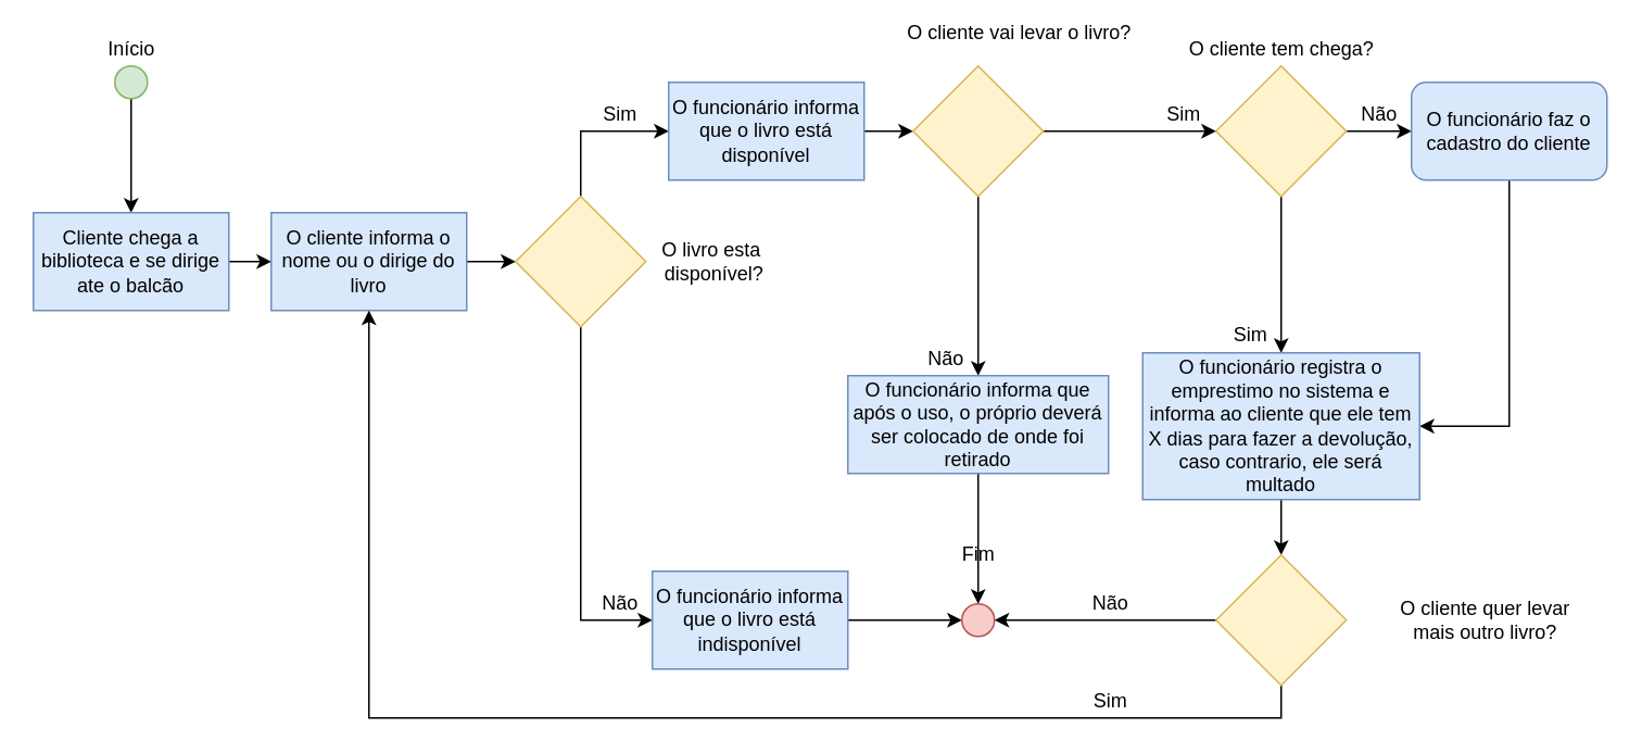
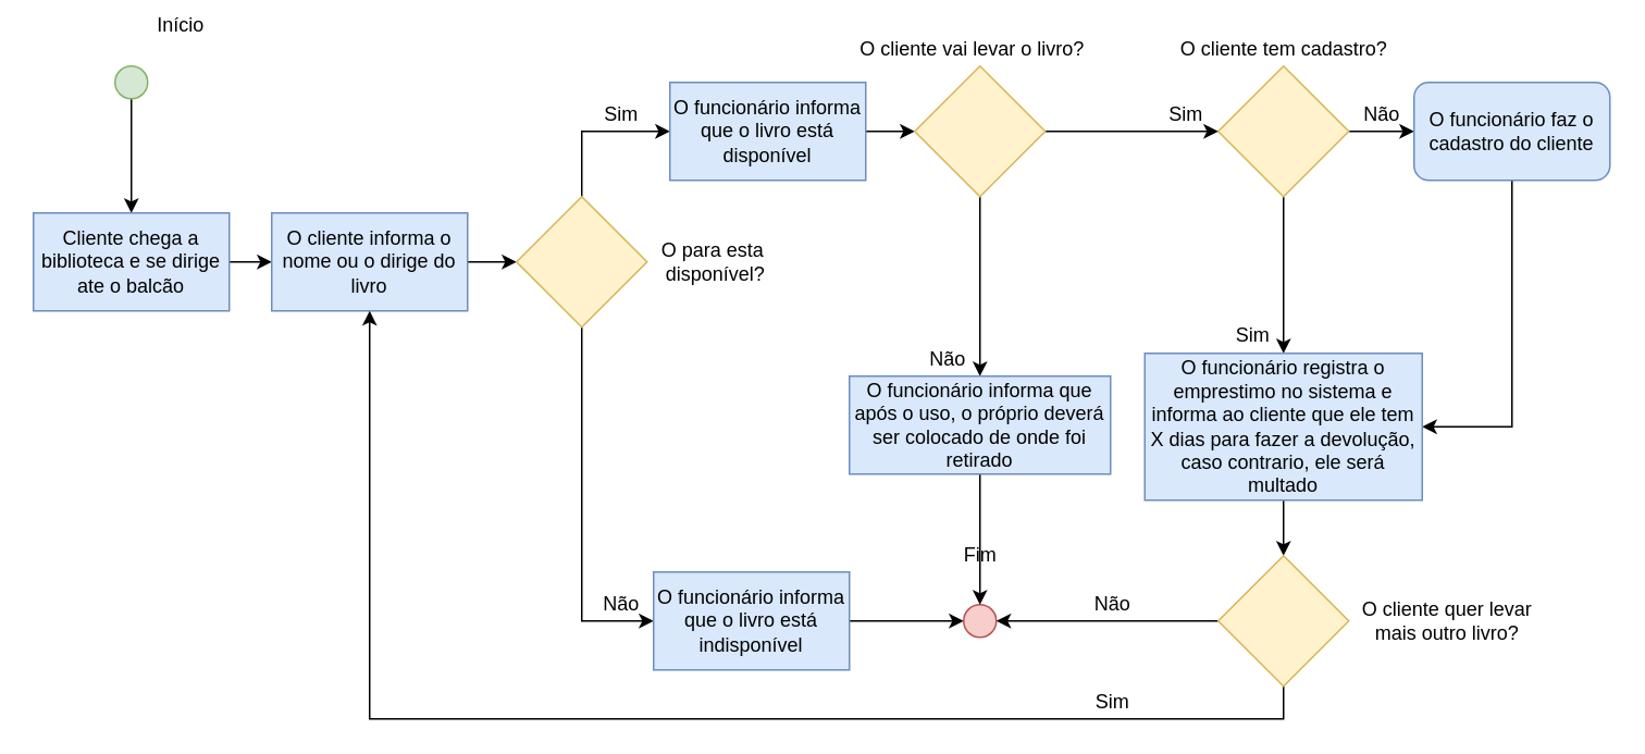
- <mxCell id="31" value="O cliente vai levar o livro?" style="text;html=1;align=center;verticalAlign=middle;resizable=0;points=[];autosize=1;strokeColor=none;" vertex="1" parent="1"><mxGeometry x="550" y="10" width="150" height="20" as="geometry" /></mxCell>
+ <mxCell id="31" value="O cliente vai levar o livro?" style="text;html=1;align=center;verticalAlign=middle;resizable=0;points=[];autosize=1;strokeColor=none;" vertex="1" parent="1"><mxGeometry x="520" y="20" width="150" height="20" as="geometry" /></mxCell>
- <mxCell id="4" value="&lt;font style=&quot;font-size: 12px&quot;&gt;Início&lt;/font&gt;" style="text;html=1;align=center;verticalAlign=middle;resizable=0;points=[];autosize=1;strokeColor=none;" vertex="1" parent="1"><mxGeometry x="60" y="20" width="40" height="20" as="geometry" /></mxCell>
+ <mxCell id="4" value="&lt;font style=&quot;font-size: 12px&quot;&gt;Início&lt;/font&gt;" style="text;html=1;align=center;verticalAlign=middle;resizable=0;points=[];autosize=1;strokeColor=none;" vertex="1" parent="1"><mxGeometry x="90" y="5" width="40" height="20" as="geometry" /></mxCell>
- <mxCell id="7" value="O cliente tem chega?" style="text;html=1;align=center;verticalAlign=middle;resizable=0;points=[];autosize=1;strokeColor=none;" vertex="1" parent="1"><mxGeometry x="716" y="20" width="140" height="20" as="geometry" /></mxCell>
+ <mxCell id="7" value="O cliente tem cadastro?" style="text;html=1;align=center;verticalAlign=middle;resizable=0;points=[];autosize=1;strokeColor=none;" vertex="1" parent="1"><mxGeometry x="716" y="20" width="140" height="20" as="geometry" /></mxCell>
- <mxCell id="13" value="&lt;div&gt;O livro esta&lt;/div&gt;&lt;div&gt;&amp;nbsp;disponível?&lt;/div&gt;" style="text;html=1;align=center;verticalAlign=middle;resizable=0;points=[];autosize=1;strokeColor=none;" vertex="1" parent="1"><mxGeometry x="396" y="145" width="80" height="30" as="geometry" /></mxCell>
+ <mxCell id="13" value="&lt;div&gt;O para esta&lt;/div&gt;&lt;div&gt;&amp;nbsp;disponível?&lt;/div&gt;" style="text;html=1;align=center;verticalAlign=middle;resizable=0;points=[];autosize=1;strokeColor=none;" vertex="1" parent="1"><mxGeometry x="396" y="145" width="80" height="30" as="geometry" /></mxCell>
- <mxCell id="40" value="&lt;div&gt;O cliente quer levar&lt;/div&gt;&lt;div&gt; mais outro livro?&lt;/div&gt;" style="text;html=1;align=center;verticalAlign=middle;resizable=0;points=[];autosize=1;strokeColor=none;" vertex="1" parent="1"><mxGeometry x="851" y="365" width="120" height="30" as="geometry" /></mxCell>
+ <mxCell id="40" value="&lt;div&gt;O cliente quer levar&lt;/div&gt;&lt;div&gt; mais outro livro?&lt;/div&gt;" style="text;html=1;align=center;verticalAlign=middle;resizable=0;points=[];autosize=1;strokeColor=none;" vertex="1" parent="1"><mxGeometry x="826" y="365" width="120" height="30" as="geometry" /></mxCell>
